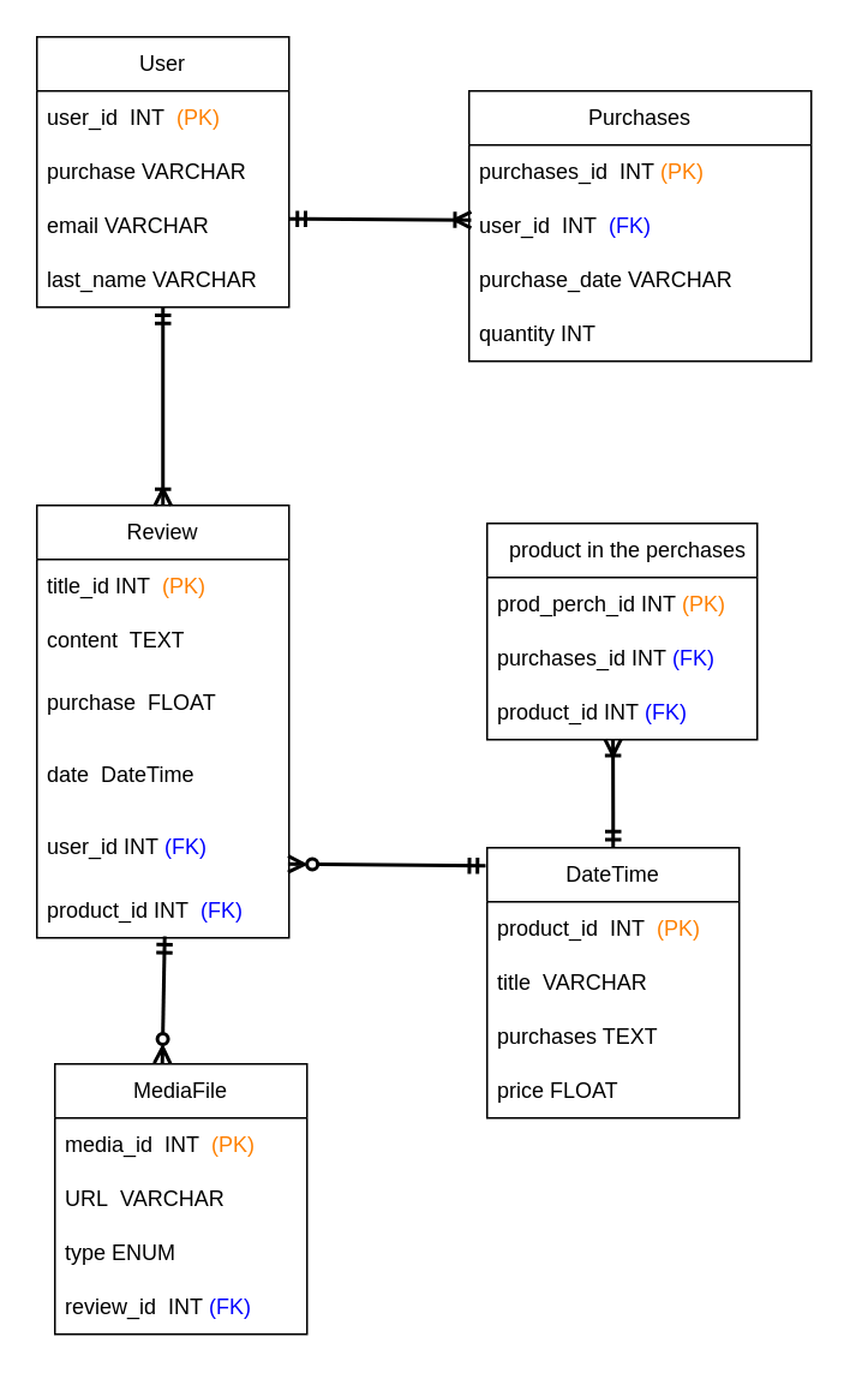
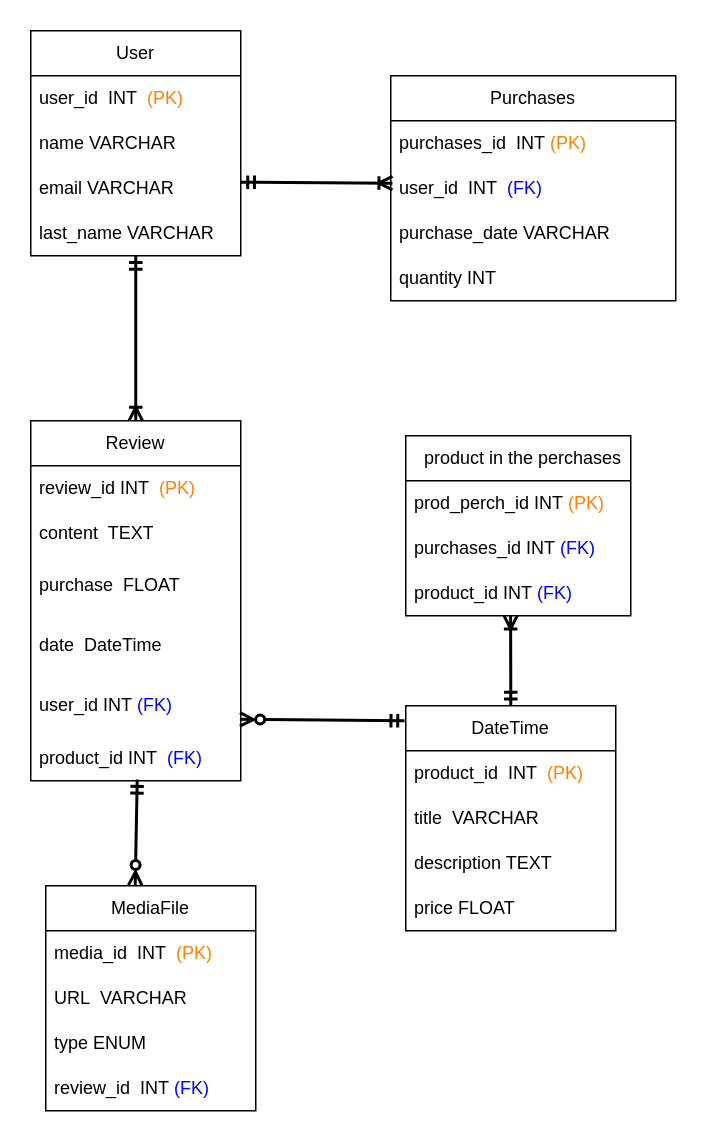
- <mxCell id="4" value="purchase VARCHAR" style="text;strokeColor=none;fillColor=none;align=left;verticalAlign=middle;spacingLeft=4;spacingRight=4;overflow=hidden;points=[[0,0.5],[1,0.5]];portConstraint=eastwest;rotatable=0;whiteSpace=wrap;html=1;" vertex="1" parent="2"><mxGeometry y="60" width="140" height="30" as="geometry" /></mxCell>
+ <mxCell id="4" value="name VARCHAR" style="text;strokeColor=none;fillColor=none;align=left;verticalAlign=middle;spacingLeft=4;spacingRight=4;overflow=hidden;points=[[0,0.5],[1,0.5]];portConstraint=eastwest;rotatable=0;whiteSpace=wrap;html=1;" vertex="1" parent="2"><mxGeometry y="60" width="140" height="30" as="geometry" /></mxCell>
- <mxCell id="13" value="title_id INT&amp;nbsp;&amp;nbsp;&lt;span style=&quot;color: rgb(255, 128, 0);&quot;&gt;(PK)&lt;/span&gt;" style="text;strokeColor=none;fillColor=none;align=left;verticalAlign=middle;spacingLeft=4;spacingRight=4;overflow=hidden;points=[[0,0.5],[1,0.5]];portConstraint=eastwest;rotatable=0;whiteSpace=wrap;html=1;" vertex="1" parent="12"><mxGeometry y="30" width="140" height="30" as="geometry" /></mxCell>
+ <mxCell id="13" value="review_id INT&amp;nbsp;&amp;nbsp;&lt;span style=&quot;color: rgb(255, 128, 0);&quot;&gt;(PK)&lt;/span&gt;" style="text;strokeColor=none;fillColor=none;align=left;verticalAlign=middle;spacingLeft=4;spacingRight=4;overflow=hidden;points=[[0,0.5],[1,0.5]];portConstraint=eastwest;rotatable=0;whiteSpace=wrap;html=1;" vertex="1" parent="12"><mxGeometry y="30" width="140" height="30" as="geometry" /></mxCell>
- <mxCell id="10" value="purchases TEXT" style="text;strokeColor=none;fillColor=none;align=left;verticalAlign=middle;spacingLeft=4;spacingRight=4;overflow=hidden;points=[[0,0.5],[1,0.5]];portConstraint=eastwest;rotatable=0;whiteSpace=wrap;html=1;" vertex="1" parent="7"><mxGeometry y="90" width="140" height="30" as="geometry" /></mxCell>
+ <mxCell id="10" value="description TEXT" style="text;strokeColor=none;fillColor=none;align=left;verticalAlign=middle;spacingLeft=4;spacingRight=4;overflow=hidden;points=[[0,0.5],[1,0.5]];portConstraint=eastwest;rotatable=0;whiteSpace=wrap;html=1;" vertex="1" parent="7"><mxGeometry y="90" width="140" height="30" as="geometry" /></mxCell>
